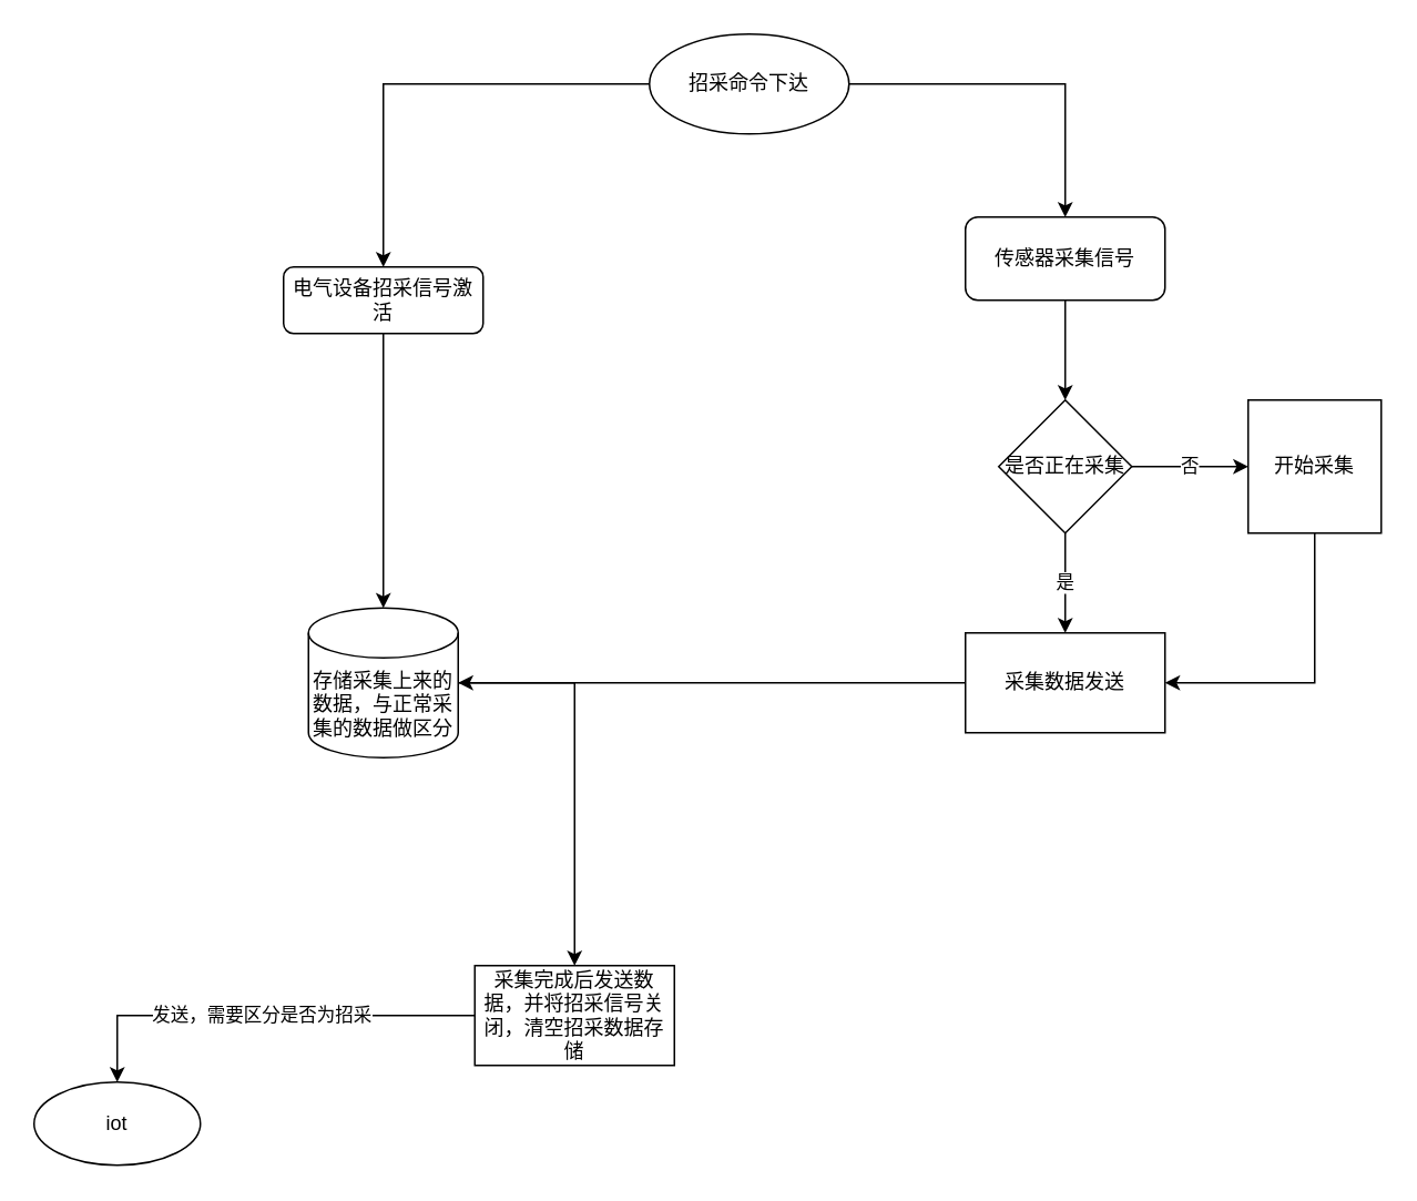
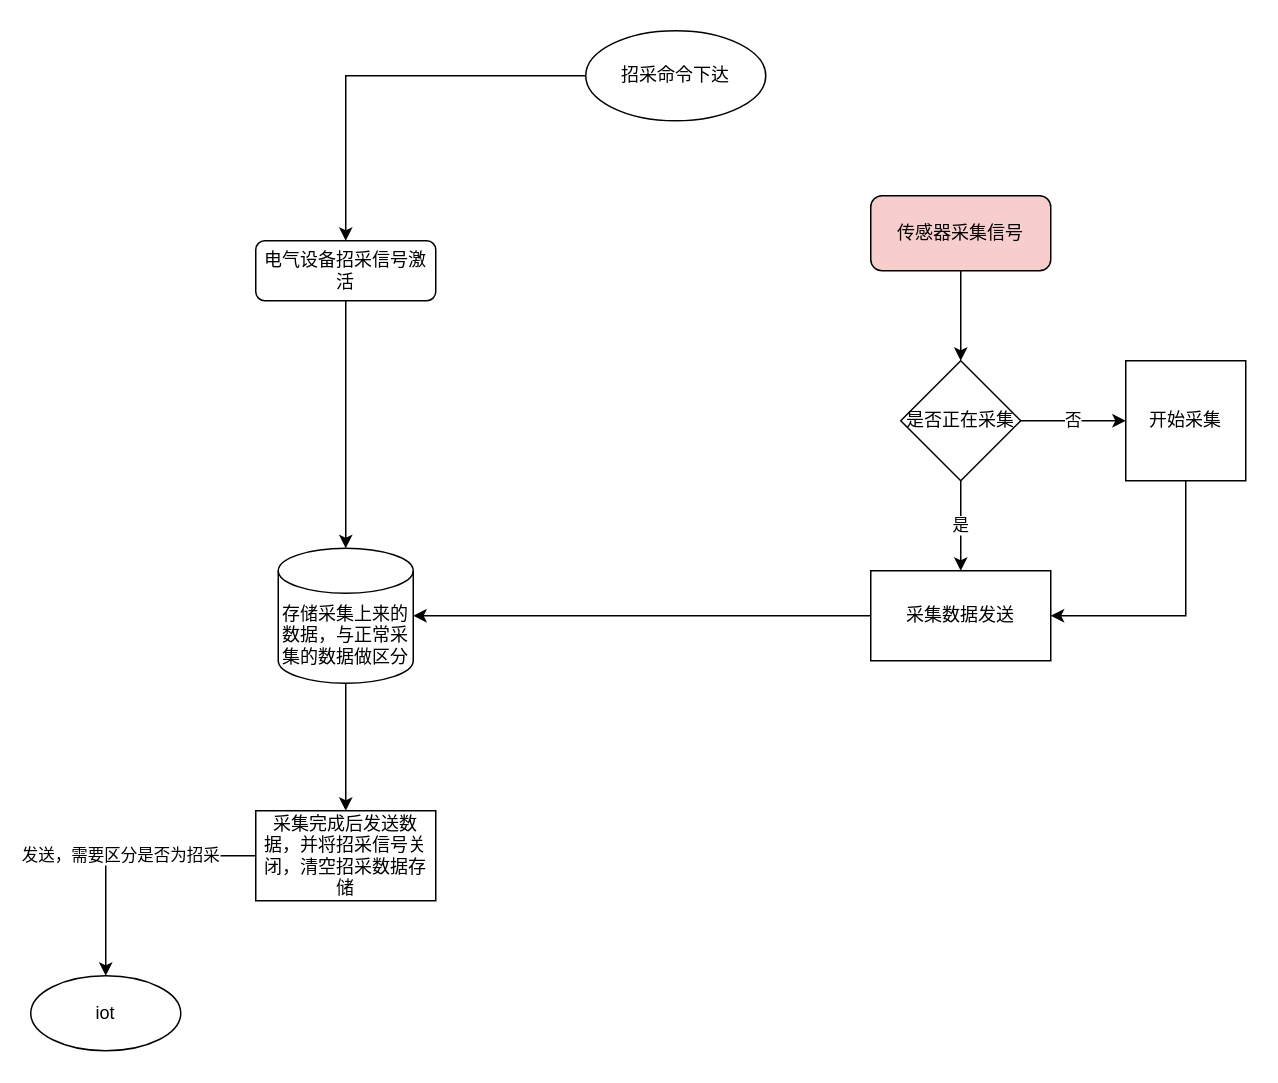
- <mxCell id="3" value="" style="edgeStyle=orthogonalEdgeStyle;rounded=0;orthogonalLoop=1;jettySize=auto;html=1;entryX=0.5;entryY=0;entryDx=0;entryDy=0;" edge="1" parent="1" source="4" target="13"><mxGeometry relative="1" as="geometry"><mxPoint x="640" y="50" as="targetPoint" /></mxGeometry></mxCell>
- <mxCell id="13" value="传感器采集信号" style="rounded=1;whiteSpace=wrap;html=1;" vertex="1" parent="1"><mxGeometry x="580" y="130" width="120" height="50" as="geometry" /></mxCell>
+ <mxCell id="13" value="传感器采集信号" style="rounded=1;whiteSpace=wrap;html=1;fillColor=#f8cecc;" vertex="1" parent="1"><mxGeometry x="580" y="130" width="120" height="50" as="geometry" /></mxCell>
- <mxCell id="10" value="采集完成后发送数据，并将招采信号关闭，清空招采数据存储" style="rounded=0;whiteSpace=wrap;html=1;" vertex="1" parent="1"><mxGeometry x="285" y="580" width="120" height="60" as="geometry" /></mxCell>
+ <mxCell id="10" value="采集完成后发送数据，并将招采信号关闭，清空招采数据存储" style="rounded=0;whiteSpace=wrap;html=1;" vertex="1" parent="1"><mxGeometry x="170" y="540" width="120" height="60" as="geometry" /></mxCell>
